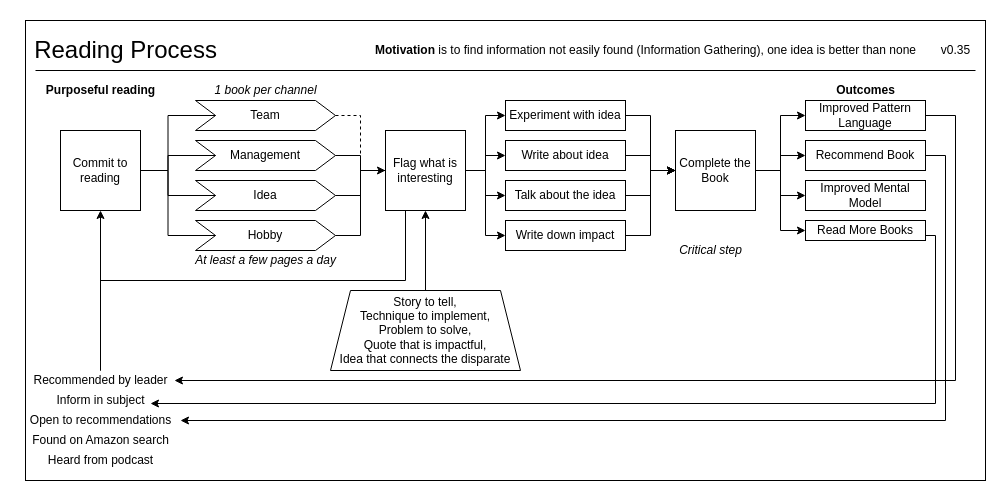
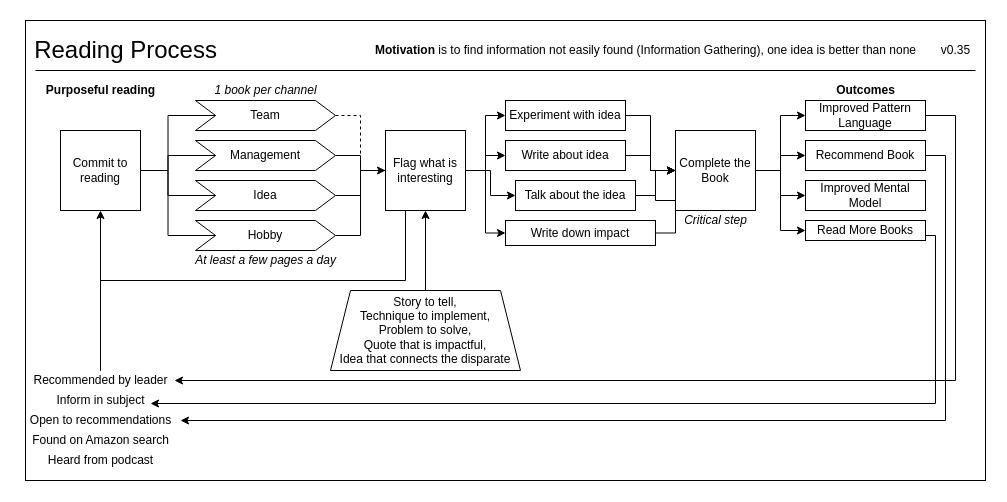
- <mxCell id="27" value="Talk about the idea" style="rounded=0;whiteSpace=wrap;html=1;" vertex="1" parent="1"><mxGeometry x="505" y="180" width="120" height="30" as="geometry" /></mxCell>
+ <mxCell id="27" value="Talk about the idea" style="rounded=0;whiteSpace=wrap;html=1;" vertex="1" parent="1"><mxGeometry x="515" y="180" width="120" height="30" as="geometry" /></mxCell>
- <mxCell id="33" value="Write down impact" style="rounded=0;whiteSpace=wrap;html=1;" vertex="1" parent="1"><mxGeometry x="505" y="220" width="120" height="30" as="geometry" /></mxCell>
+ <mxCell id="33" value="Write down impact" style="rounded=0;whiteSpace=wrap;html=1;" vertex="1" parent="1"><mxGeometry x="505" y="220" width="150" height="25" as="geometry" /></mxCell>
- <mxCell id="58" value="&lt;i&gt;Critical step&lt;/i&gt;" style="text;html=1;align=center;verticalAlign=middle;resizable=0;points=[];autosize=1;" vertex="1" parent="1"><mxGeometry x="670" y="240" width="80" height="20" as="geometry" /></mxCell>
+ <mxCell id="58" value="&lt;i&gt;Critical step&lt;/i&gt;" style="text;html=1;align=center;verticalAlign=middle;resizable=0;points=[];autosize=1;" vertex="1" parent="1"><mxGeometry x="675" y="210" width="80" height="20" as="geometry" /></mxCell>
